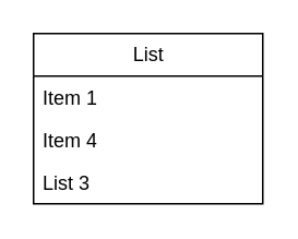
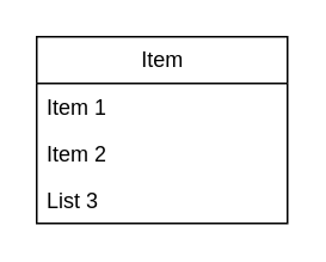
- <mxCell id="2" value="List" style="swimlane;fontStyle=0;childLayout=stackLayout;horizontal=1;startSize=26;fillColor=none;horizontalStack=0;resizeParent=1;resizeParentMax=0;resizeLast=0;collapsible=1;marginBottom=0;html=1;" vertex="1" parent="1"><mxGeometry x="20" y="20" width="140" height="104" as="geometry" /></mxCell>
+ <mxCell id="2" value="Item" style="swimlane;fontStyle=0;childLayout=stackLayout;horizontal=1;startSize=26;fillColor=none;horizontalStack=0;resizeParent=1;resizeParentMax=0;resizeLast=0;collapsible=1;marginBottom=0;html=1;" vertex="1" parent="1"><mxGeometry x="20" y="20" width="140" height="104" as="geometry" /></mxCell>
- <mxCell id="4" value="Item 4" style="text;strokeColor=none;fillColor=none;align=left;verticalAlign=top;spacingLeft=4;spacingRight=4;overflow=hidden;rotatable=0;points=[[0,0.5],[1,0.5]];portConstraint=eastwest;whiteSpace=wrap;html=1;" vertex="1" parent="2"><mxGeometry y="52" width="140" height="26" as="geometry" /></mxCell>
+ <mxCell id="4" value="Item 2" style="text;strokeColor=none;fillColor=none;align=left;verticalAlign=top;spacingLeft=4;spacingRight=4;overflow=hidden;rotatable=0;points=[[0,0.5],[1,0.5]];portConstraint=eastwest;whiteSpace=wrap;html=1;" vertex="1" parent="2"><mxGeometry y="52" width="140" height="26" as="geometry" /></mxCell>
